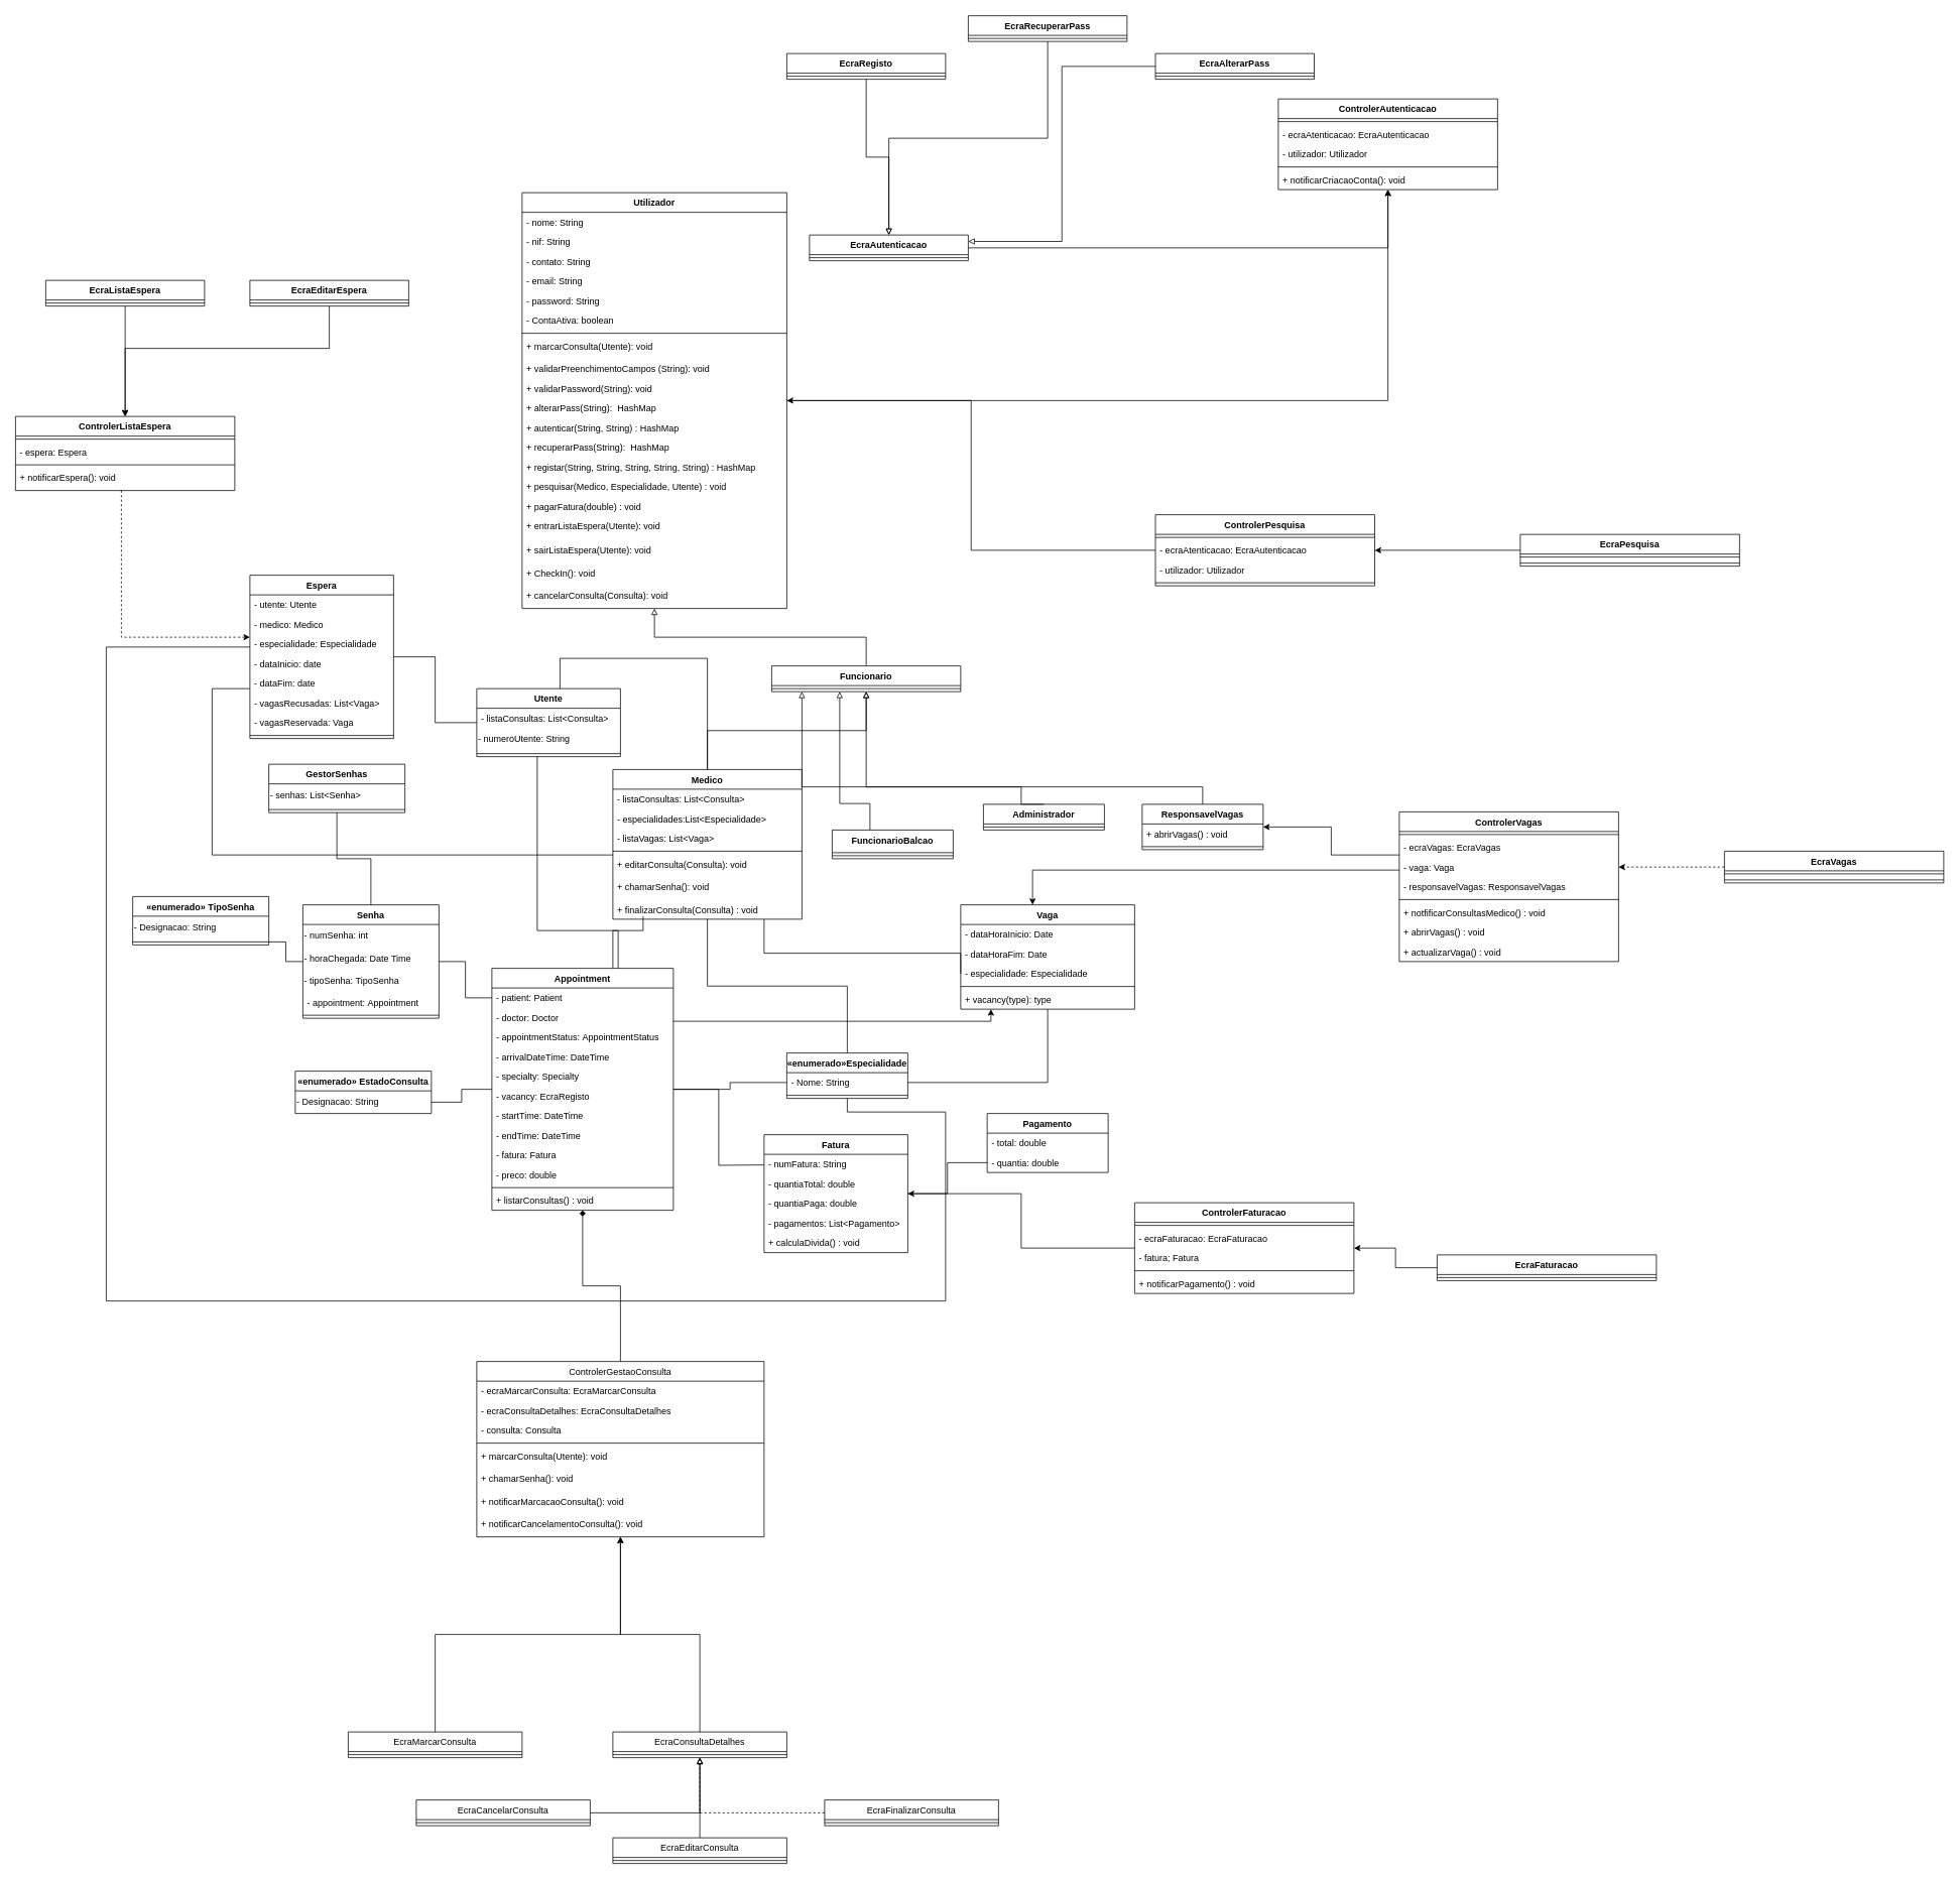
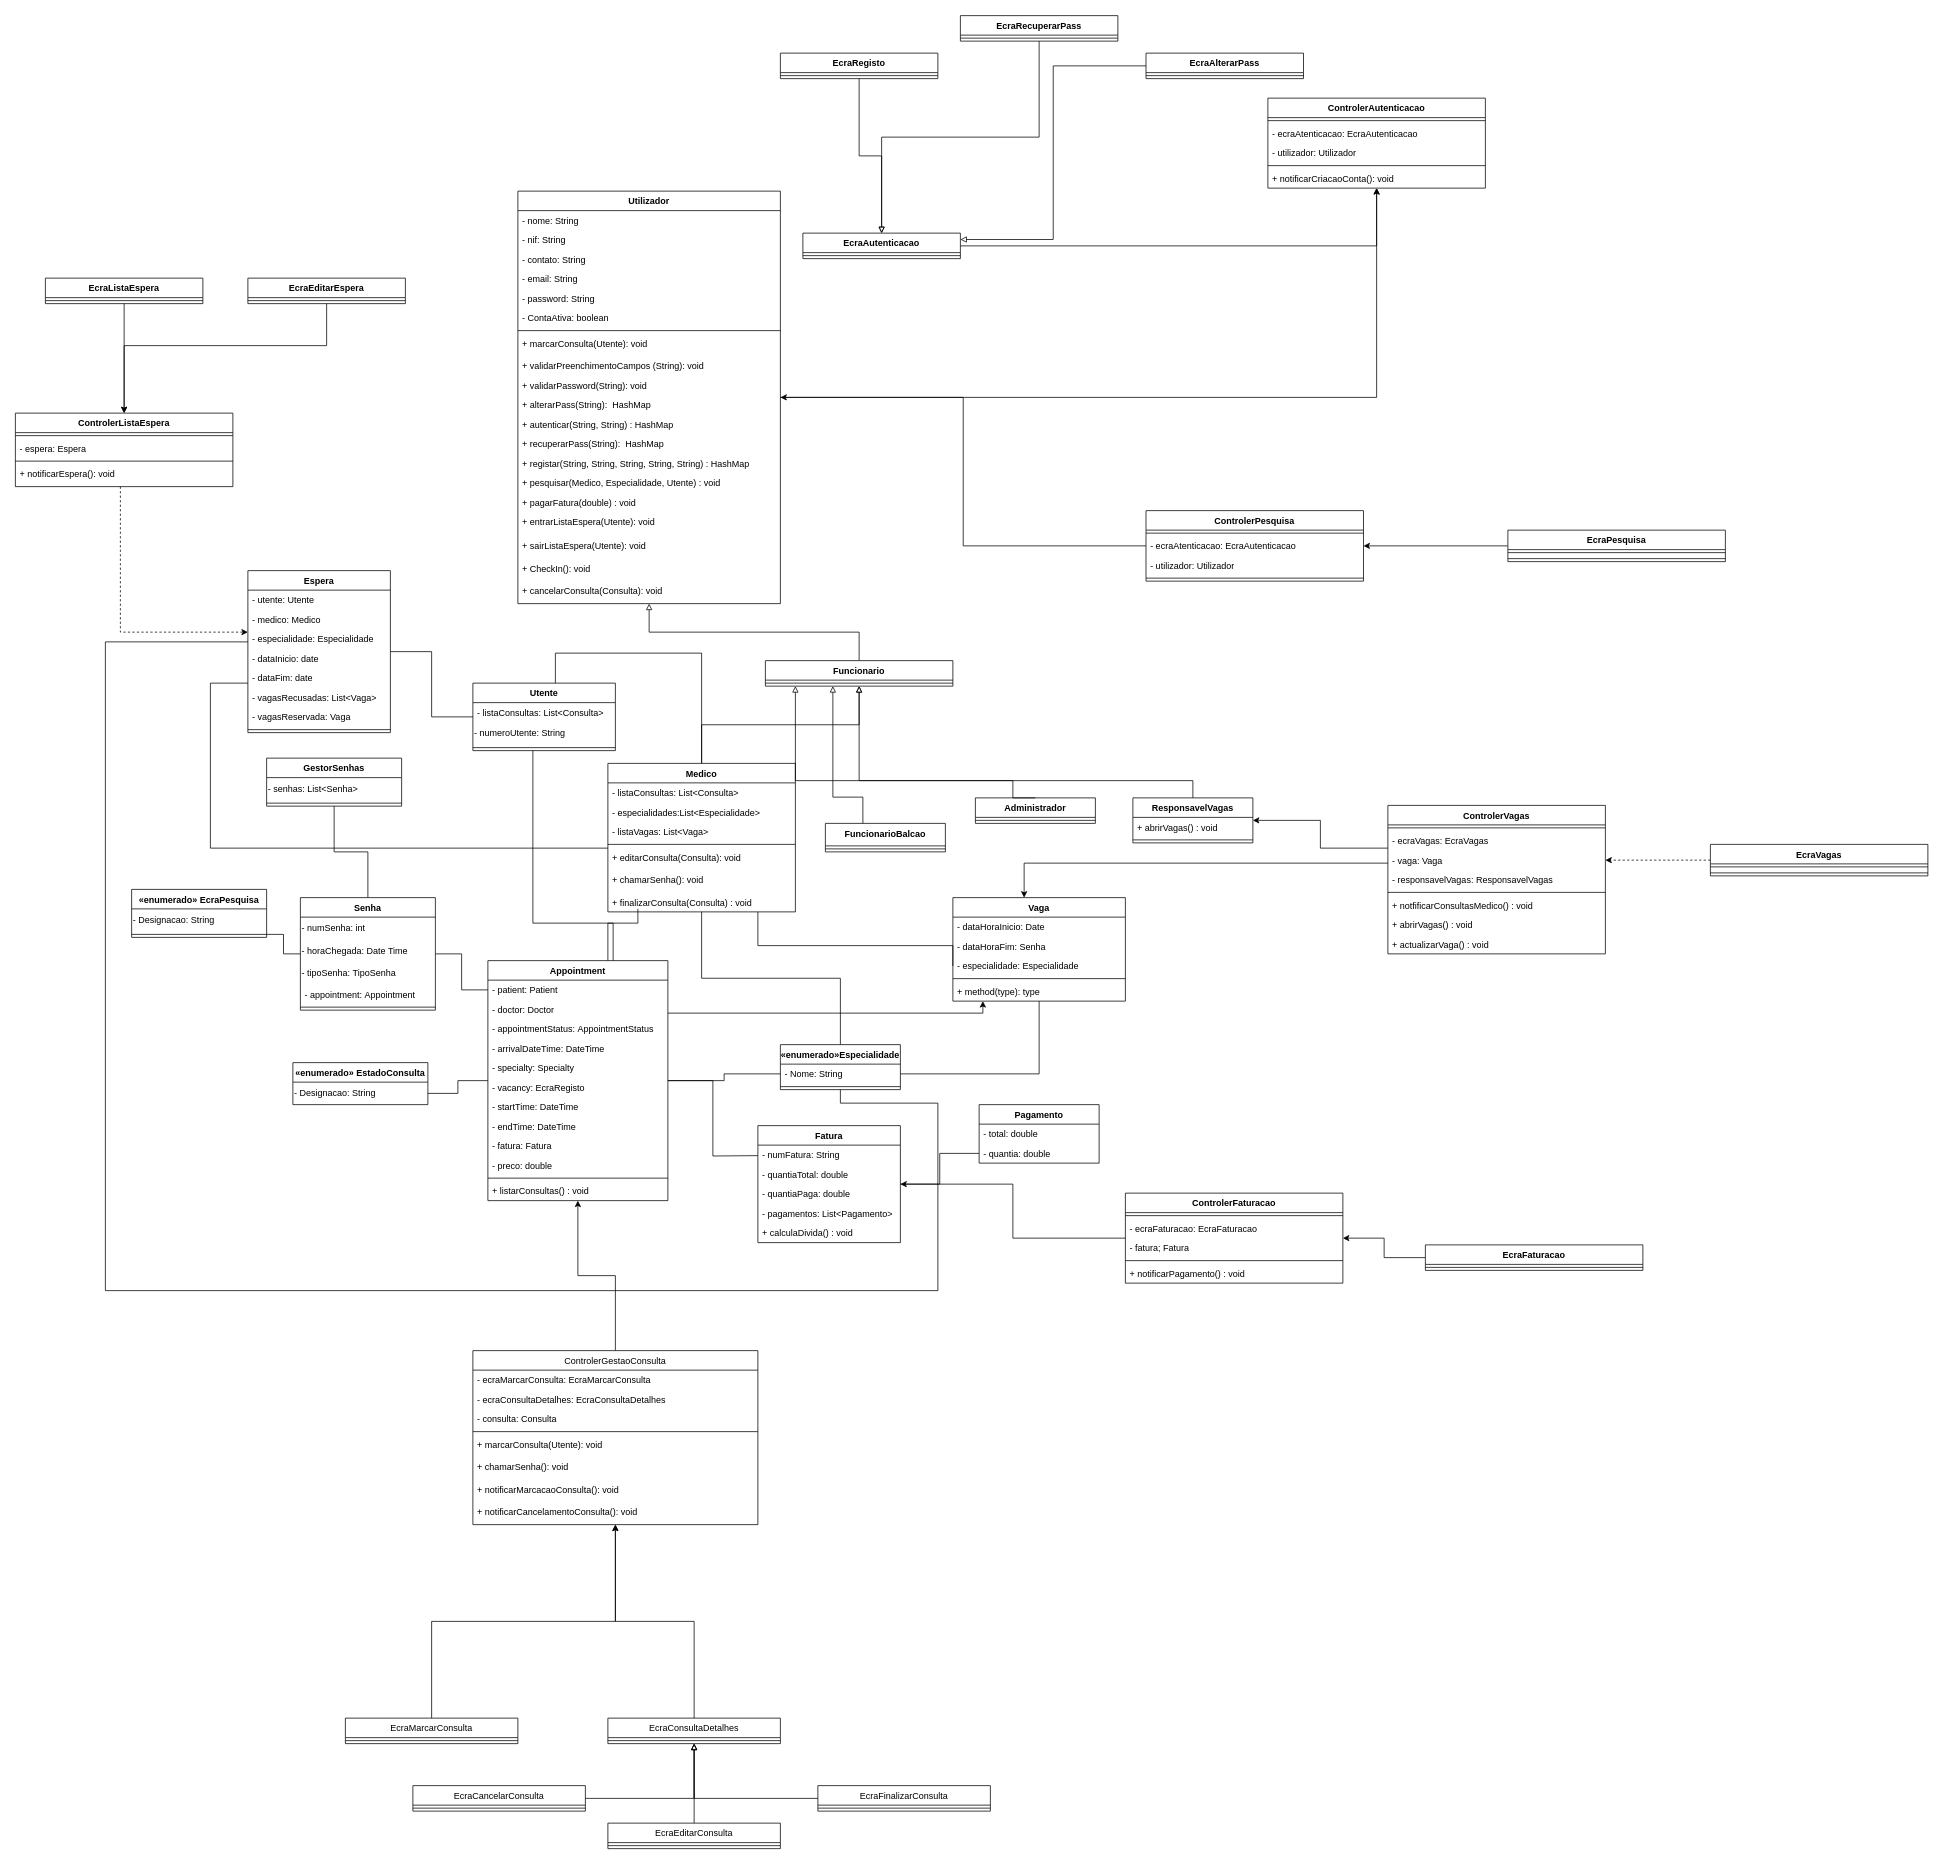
- <mxCell id="86" value="«enumerado» TipoSenha" style="swimlane;fontStyle=1;align=center;verticalAlign=top;childLayout=stackLayout;horizontal=1;startSize=26;horizontalStack=0;resizeParent=1;resizeParentMax=0;resizeLast=0;collapsible=1;marginBottom=0;" parent="1" vertex="1"><mxGeometry x="175" y="1185" width="180" height="64" as="geometry" /></mxCell>
+ <mxCell id="86" value="«enumerado» EcraPesquisa" style="swimlane;fontStyle=1;align=center;verticalAlign=top;childLayout=stackLayout;horizontal=1;startSize=26;horizontalStack=0;resizeParent=1;resizeParentMax=0;resizeLast=0;collapsible=1;marginBottom=0;" parent="1" vertex="1"><mxGeometry x="175" y="1185" width="180" height="64" as="geometry" /></mxCell>
- <mxCell id="78" value="- dataHoraFim: Date" style="text;strokeColor=none;fillColor=none;align=left;verticalAlign=top;spacingLeft=4;spacingRight=4;overflow=hidden;rotatable=0;points=[[0,0.5],[1,0.5]];portConstraint=eastwest;" parent="76" vertex="1"><mxGeometry y="52" width="230" height="26" as="geometry" /></mxCell>
+ <mxCell id="78" value="- dataHoraFim: Senha" style="text;strokeColor=none;fillColor=none;align=left;verticalAlign=top;spacingLeft=4;spacingRight=4;overflow=hidden;rotatable=0;points=[[0,0.5],[1,0.5]];portConstraint=eastwest;" parent="76" vertex="1"><mxGeometry y="52" width="230" height="26" as="geometry" /></mxCell>
- <mxCell id="81" value="+ vacancy(type): type" style="text;strokeColor=none;fillColor=none;align=left;verticalAlign=top;spacingLeft=4;spacingRight=4;overflow=hidden;rotatable=0;points=[[0,0.5],[1,0.5]];portConstraint=eastwest;" parent="76" vertex="1"><mxGeometry y="112" width="230" height="26" as="geometry" /></mxCell>
+ <mxCell id="81" value="+ method(type): type" style="text;strokeColor=none;fillColor=none;align=left;verticalAlign=top;spacingLeft=4;spacingRight=4;overflow=hidden;rotatable=0;points=[[0,0.5],[1,0.5]];portConstraint=eastwest;" parent="76" vertex="1"><mxGeometry y="112" width="230" height="26" as="geometry" /></mxCell>
- <mxCell id="132" style="edgeStyle=orthogonalEdgeStyle;rounded=0;orthogonalLoop=1;jettySize=auto;html=1;endArrow=diamond;endFill=1;" parent="1" source="133" target="45" edge="1"><mxGeometry relative="1" as="geometry" /></mxCell>
+ <mxCell id="132" style="edgeStyle=orthogonalEdgeStyle;rounded=0;orthogonalLoop=1;jettySize=auto;html=1;endArrow=classic;endFill=1;" parent="1" source="133" target="45" edge="1"><mxGeometry relative="1" as="geometry" /></mxCell>
- <mxCell id="151" style="edgeStyle=orthogonalEdgeStyle;rounded=0;orthogonalLoop=1;jettySize=auto;html=1;endArrow=block;endFill=0;dashed=1;" parent="1" source="152" target="155" edge="1"><mxGeometry relative="1" as="geometry" /></mxCell>
+ <mxCell id="151" style="edgeStyle=orthogonalEdgeStyle;rounded=0;orthogonalLoop=1;jettySize=auto;html=1;endArrow=block;endFill=0;" parent="1" source="152" target="155" edge="1"><mxGeometry relative="1" as="geometry" /></mxCell>
